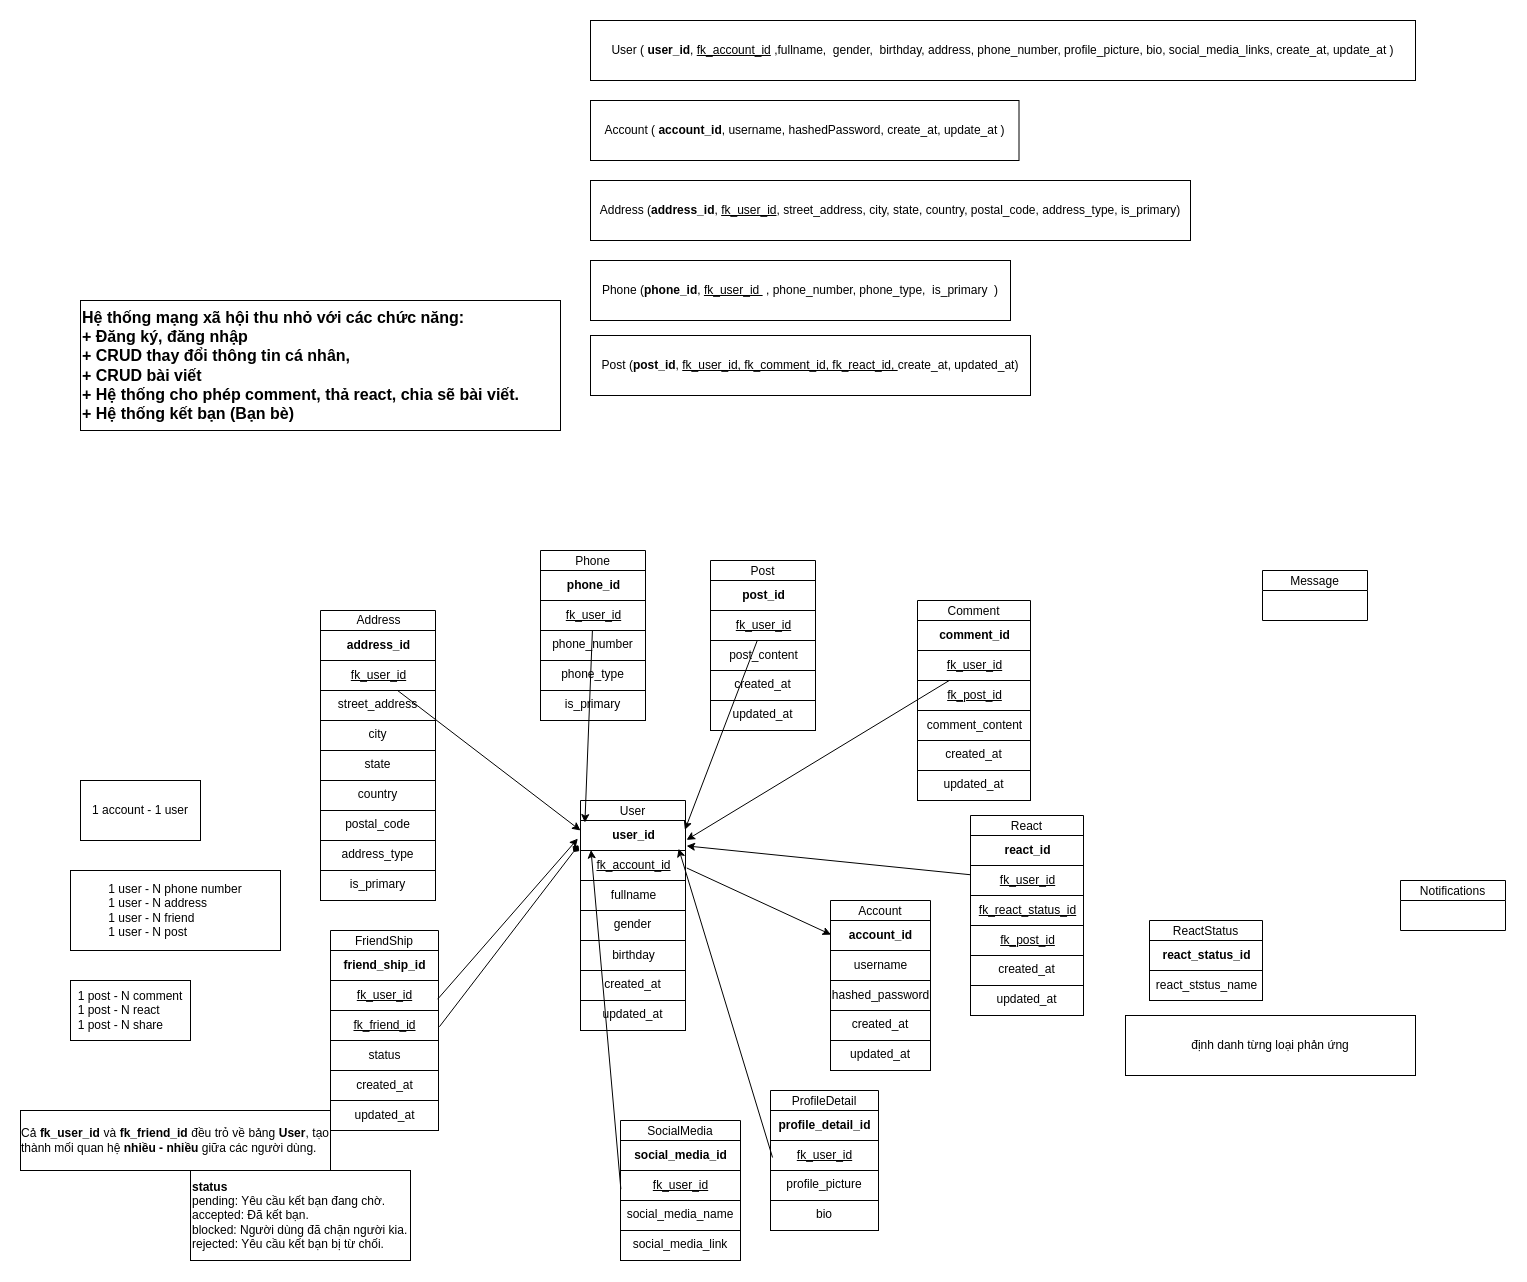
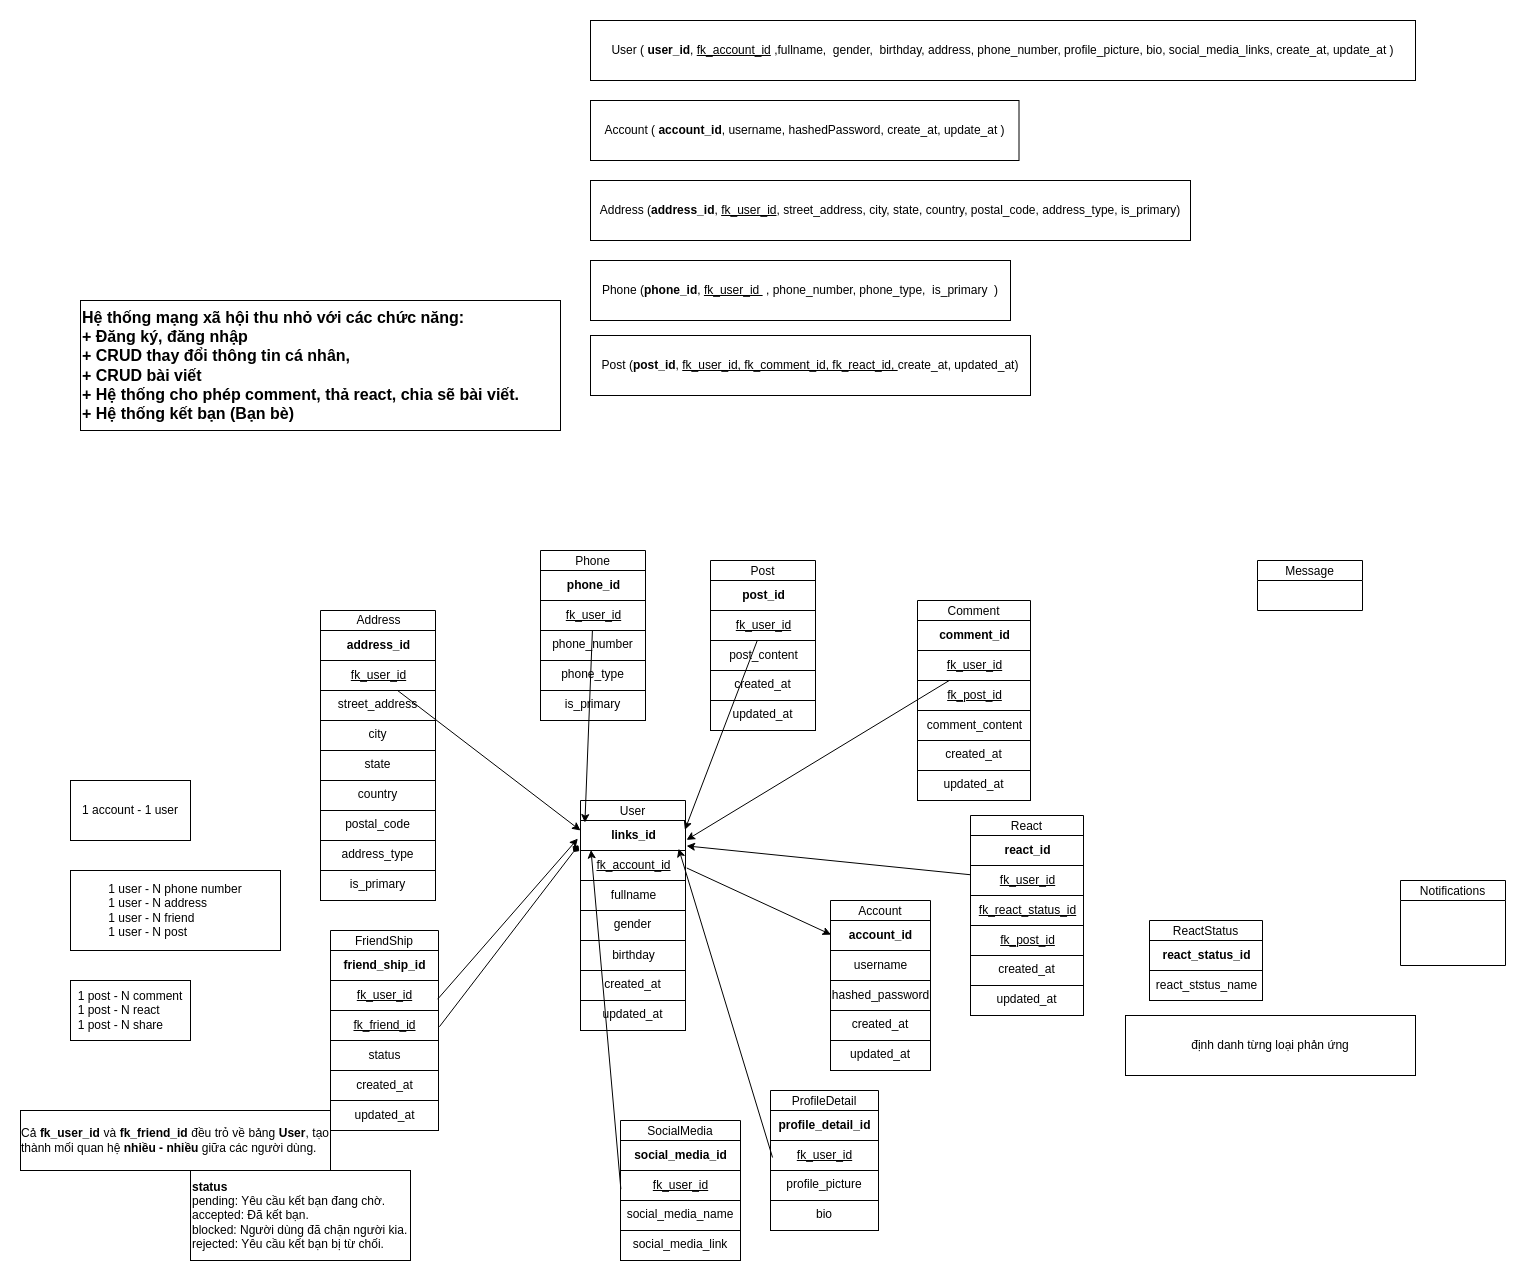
- <mxCell id="55" value="Message" style="swimlane;fontStyle=0;childLayout=stackLayout;horizontal=1;startSize=20;fillColor=#ffffff;horizontalStack=0;resizeParent=1;resizeParentMax=0;resizeLast=0;collapsible=0;marginBottom=0;swimlaneFillColor=#ffffff;strokeColor=default;" vertex="1" parent="1"><mxGeometry x="1262" y="570" width="105" height="50" as="geometry" /></mxCell>
+ <mxCell id="55" value="Message" style="swimlane;fontStyle=0;childLayout=stackLayout;horizontal=1;startSize=20;fillColor=#ffffff;horizontalStack=0;resizeParent=1;resizeParentMax=0;resizeLast=0;collapsible=0;marginBottom=0;swimlaneFillColor=#ffffff;strokeColor=default;" vertex="1" parent="1"><mxGeometry x="1257" y="560" width="105" height="50" as="geometry" /></mxCell>
- <mxCell id="76" value="1 account - 1 user" style="whiteSpace=wrap;html=1;strokeColor=default;" vertex="1" parent="1"><mxGeometry x="80" y="780" width="120" height="60" as="geometry" /></mxCell>
+ <mxCell id="76" value="1 account - 1 user" style="whiteSpace=wrap;html=1;strokeColor=default;" vertex="1" parent="1"><mxGeometry x="70" y="780" width="120" height="60" as="geometry" /></mxCell>
- <mxCell id="3" value="user_id" style="text;html=1;align=center;verticalAlign=middle;resizable=0;points=[];autosize=1;strokeColor=default;fillColor=none;dashed=1;fontStyle=1" vertex="1" parent="2"><mxGeometry y="20" width="105" height="30" as="geometry" /></mxCell>
+ <mxCell id="3" value="links_id" style="text;html=1;align=center;verticalAlign=middle;resizable=0;points=[];autosize=1;strokeColor=default;fillColor=none;dashed=1;fontStyle=1" vertex="1" parent="2"><mxGeometry y="20" width="105" height="30" as="geometry" /></mxCell>
- <mxCell id="56" value="Notifications" style="swimlane;fontStyle=0;childLayout=stackLayout;horizontal=1;startSize=20;fillColor=#ffffff;horizontalStack=0;resizeParent=1;resizeParentMax=0;resizeLast=0;collapsible=0;marginBottom=0;swimlaneFillColor=#ffffff;strokeColor=default;" vertex="1" parent="1"><mxGeometry x="1400" y="880" width="105" height="50" as="geometry" /></mxCell>
+ <mxCell id="56" value="Notifications" style="swimlane;fontStyle=0;childLayout=stackLayout;horizontal=1;startSize=20;fillColor=#ffffff;horizontalStack=0;resizeParent=1;resizeParentMax=0;resizeLast=0;collapsible=0;marginBottom=0;swimlaneFillColor=#ffffff;strokeColor=default;" vertex="1" parent="1"><mxGeometry x="1400" y="880" width="105" height="85" as="geometry" /></mxCell>
